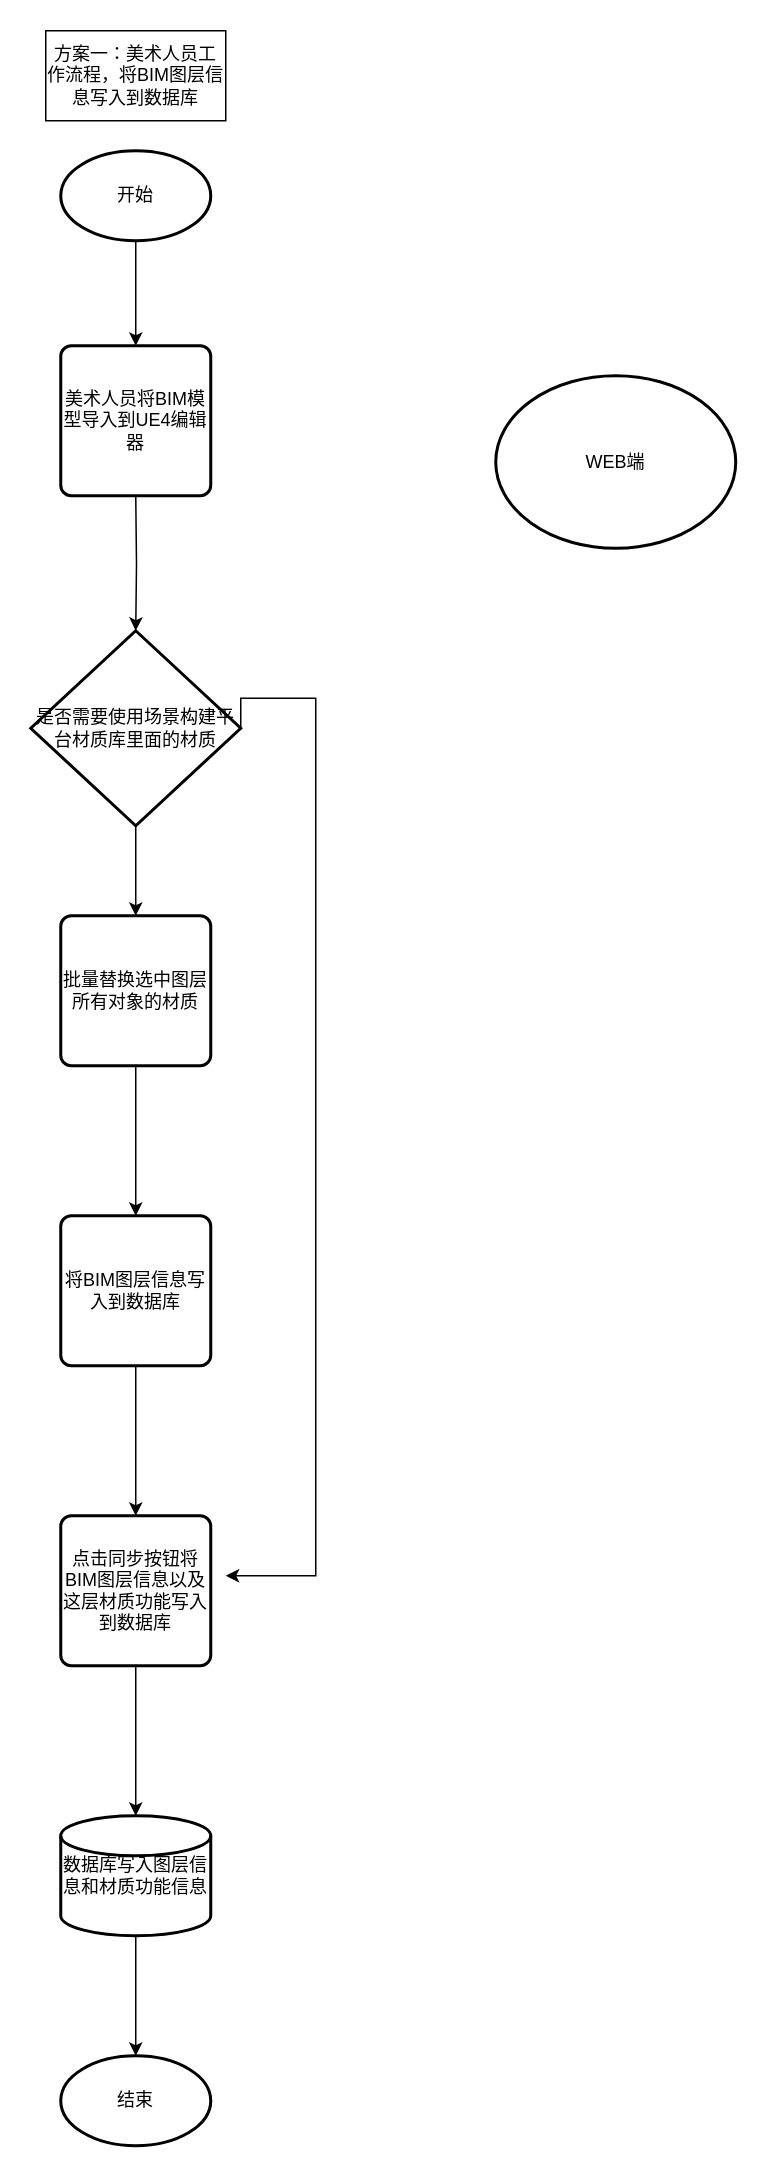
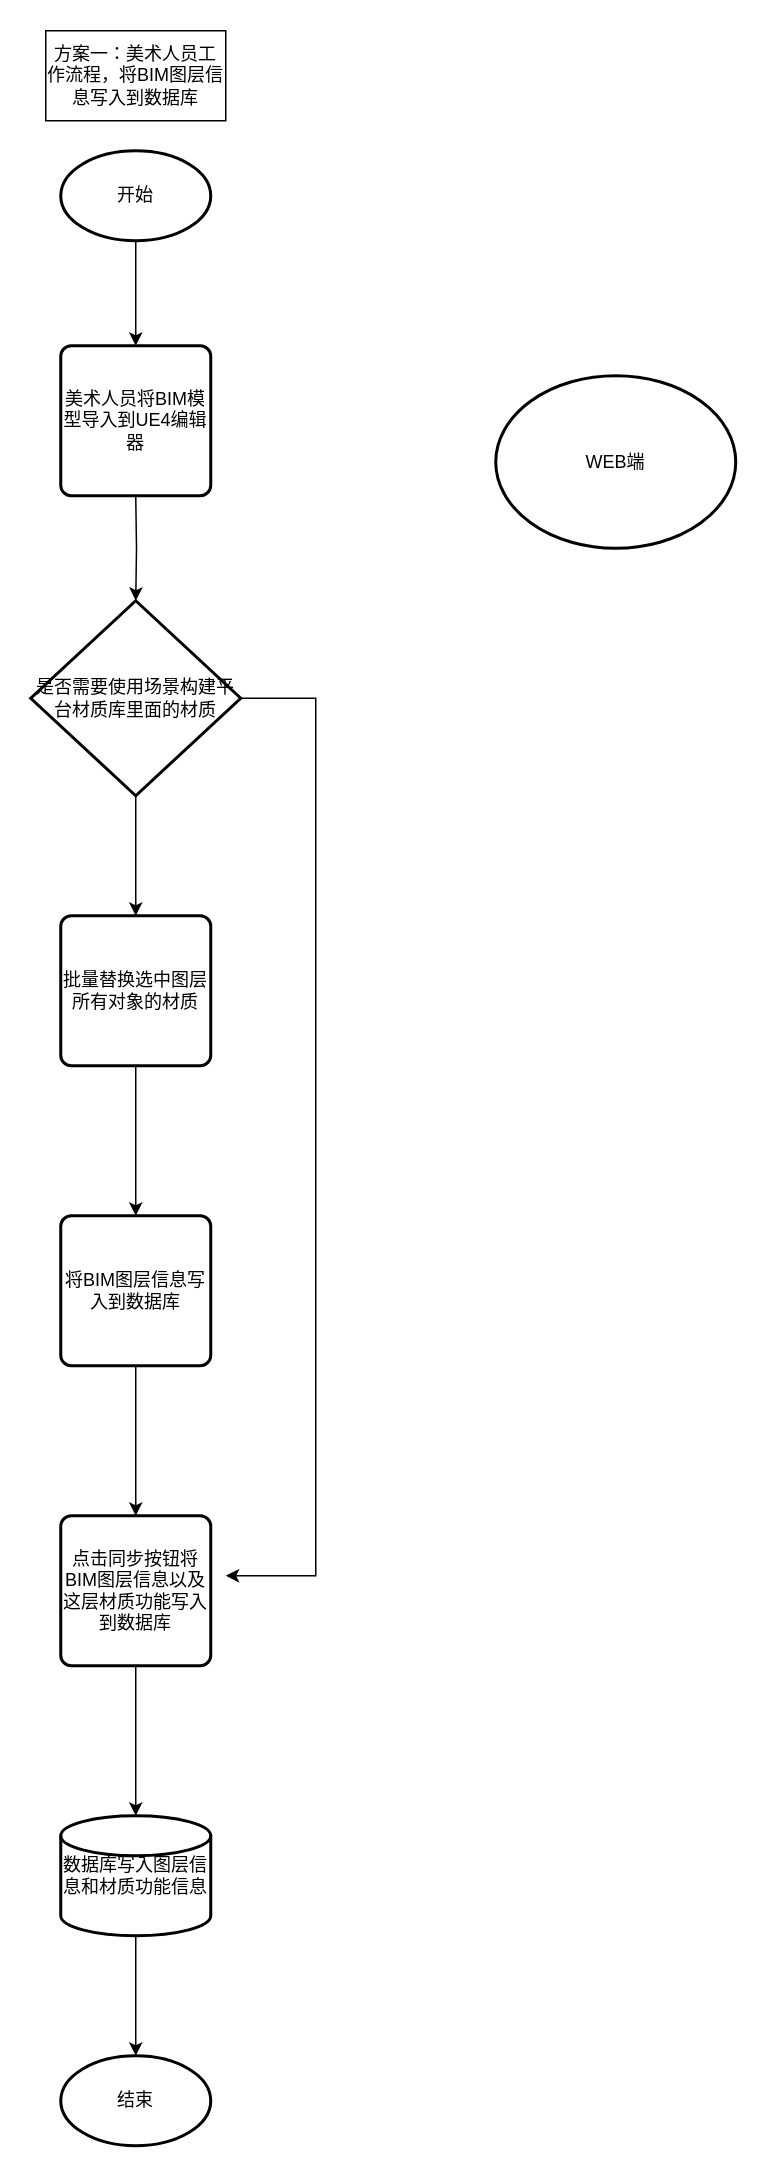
- <mxCell id="5" value="是否需要使用场景构建平台材质库里面的材质" style="strokeWidth=2;html=1;shape=mxgraph.flowchart.decision;whiteSpace=wrap;" vertex="1" parent="1"><mxGeometry x="20" y="420" width="140" height="130" as="geometry" /></mxCell>
+ <mxCell id="5" value="是否需要使用场景构建平台材质库里面的材质" style="strokeWidth=2;html=1;shape=mxgraph.flowchart.decision;whiteSpace=wrap;" vertex="1" parent="1"><mxGeometry x="20" y="400" width="140" height="130" as="geometry" /></mxCell>
